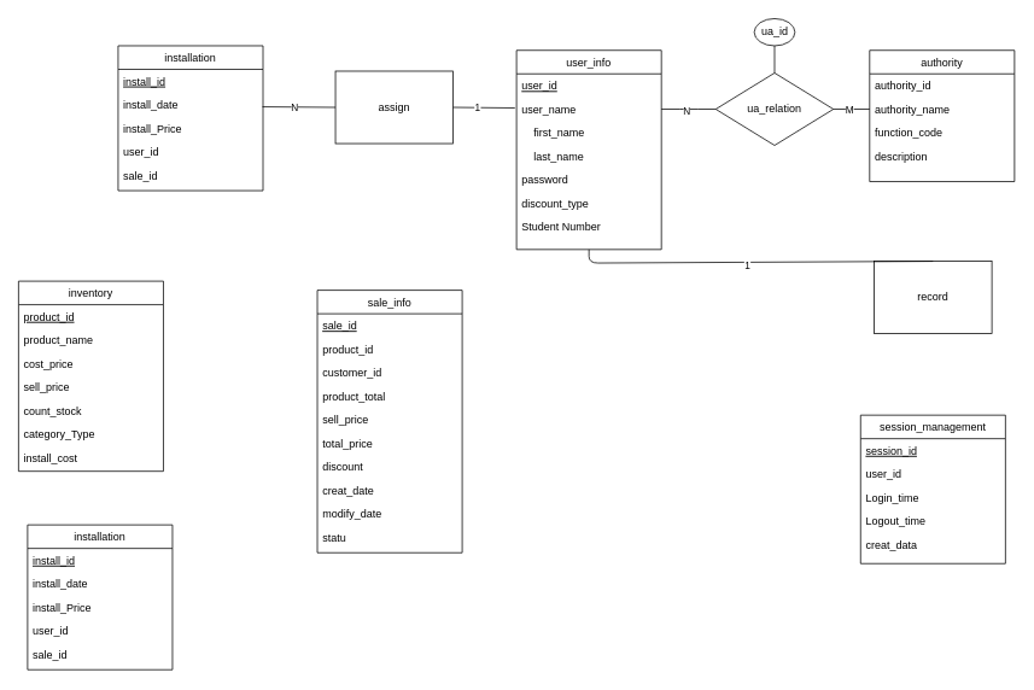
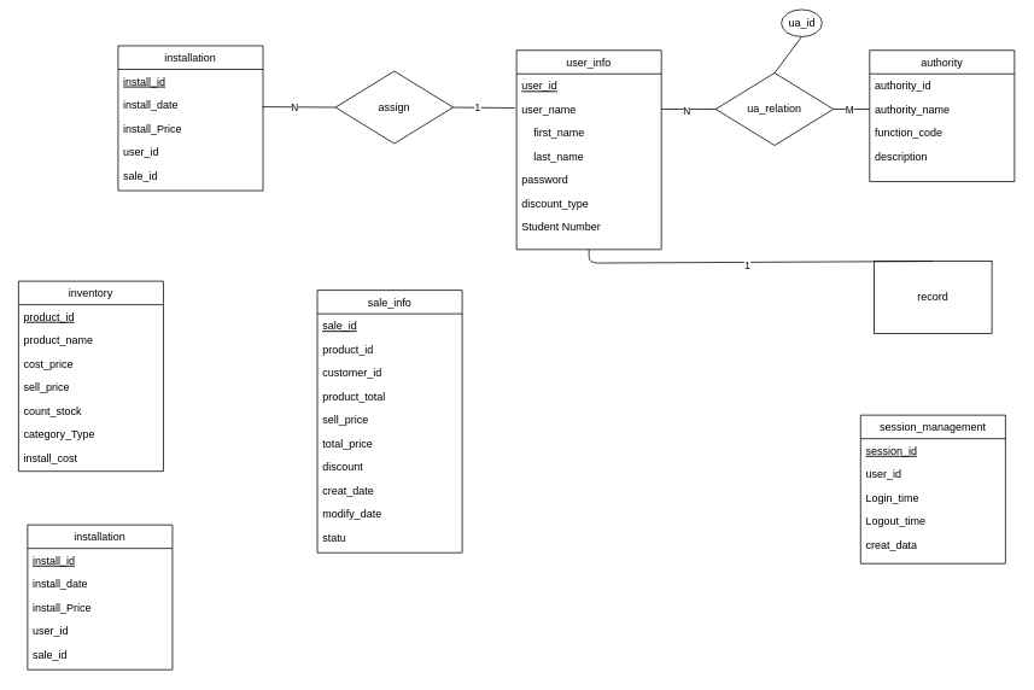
- <mxCell id="27" value="ua_id" style="ellipse;whiteSpace=wrap;html=1;" vertex="1" parent="1"><mxGeometry x="832.5" y="20" width="45" height="30" as="geometry" /></mxCell>
+ <mxCell id="27" value="ua_id" style="ellipse;whiteSpace=wrap;html=1;" vertex="1" parent="1"><mxGeometry x="862.5" y="10" width="45" height="30" as="geometry" /></mxCell>
- <mxCell id="37" value="assign" style="whiteSpace=wrap;html=1;rounded=0;" vertex="1" parent="1"><mxGeometry y="78" width="130" height="80" as="geometry" x="370" /></mxCell>
+ <mxCell id="37" value="assign" style="rhombus;whiteSpace=wrap;html=1;" vertex="1" parent="1"><mxGeometry y="78" width="130" height="80" as="geometry" x="370" /></mxCell>
